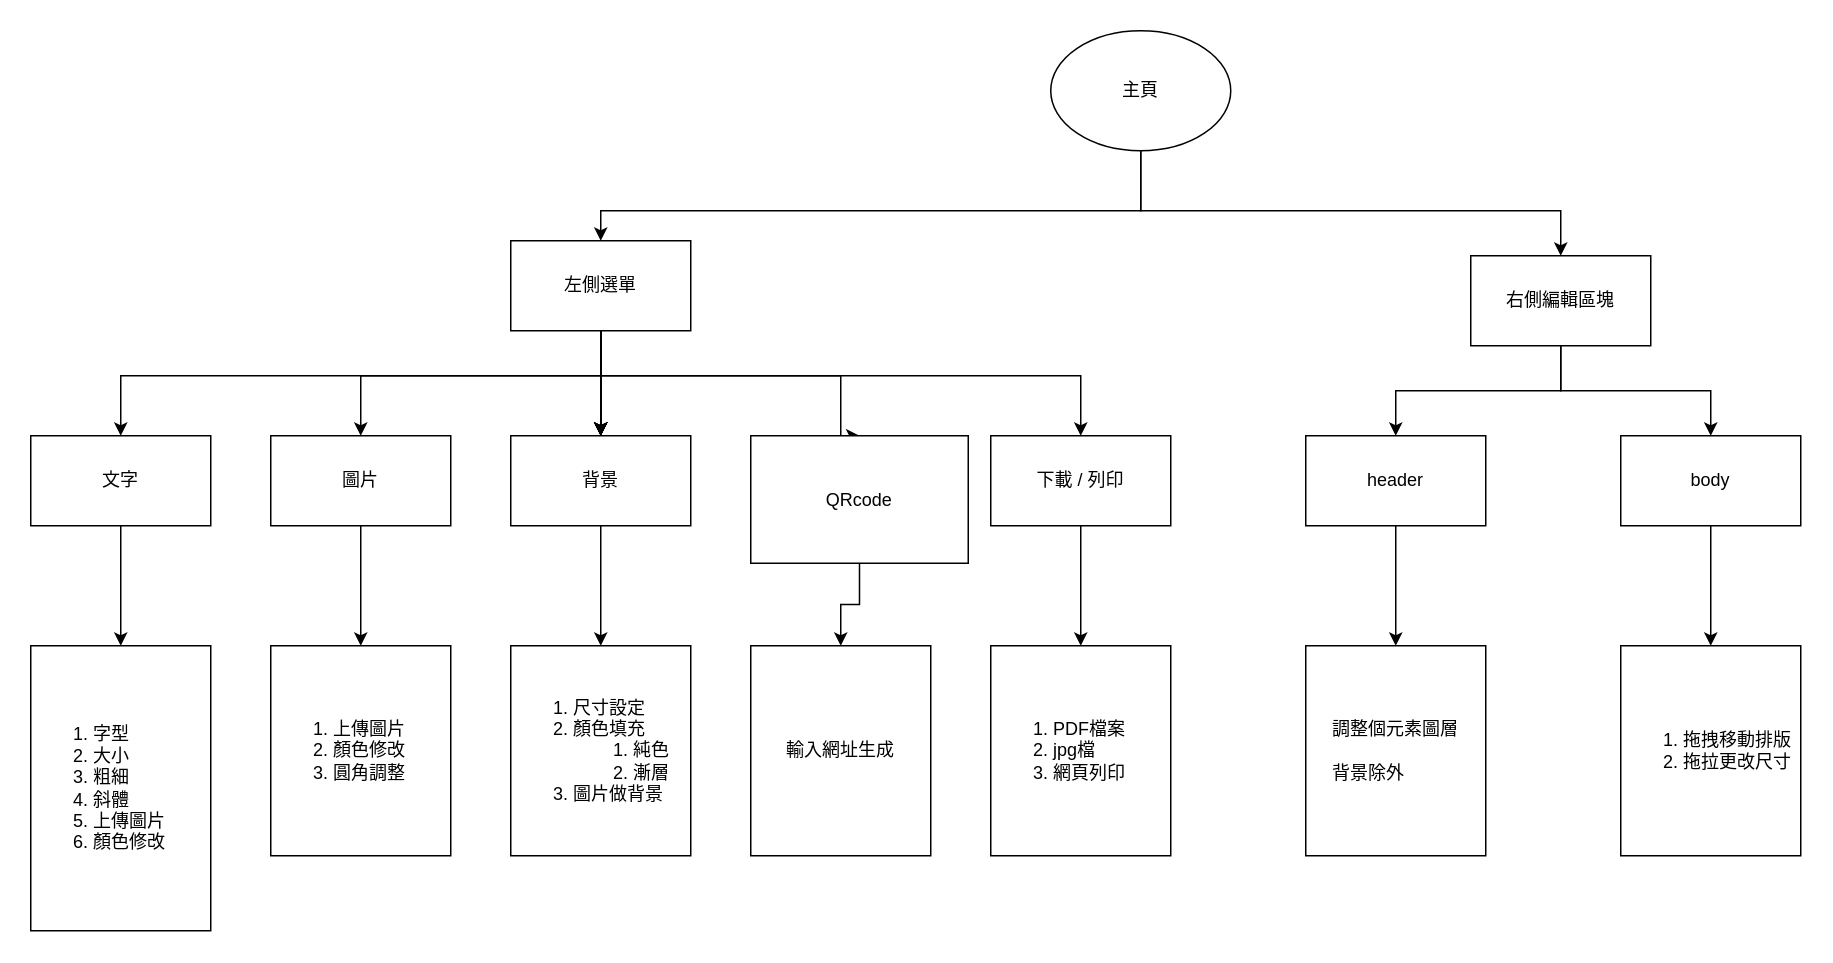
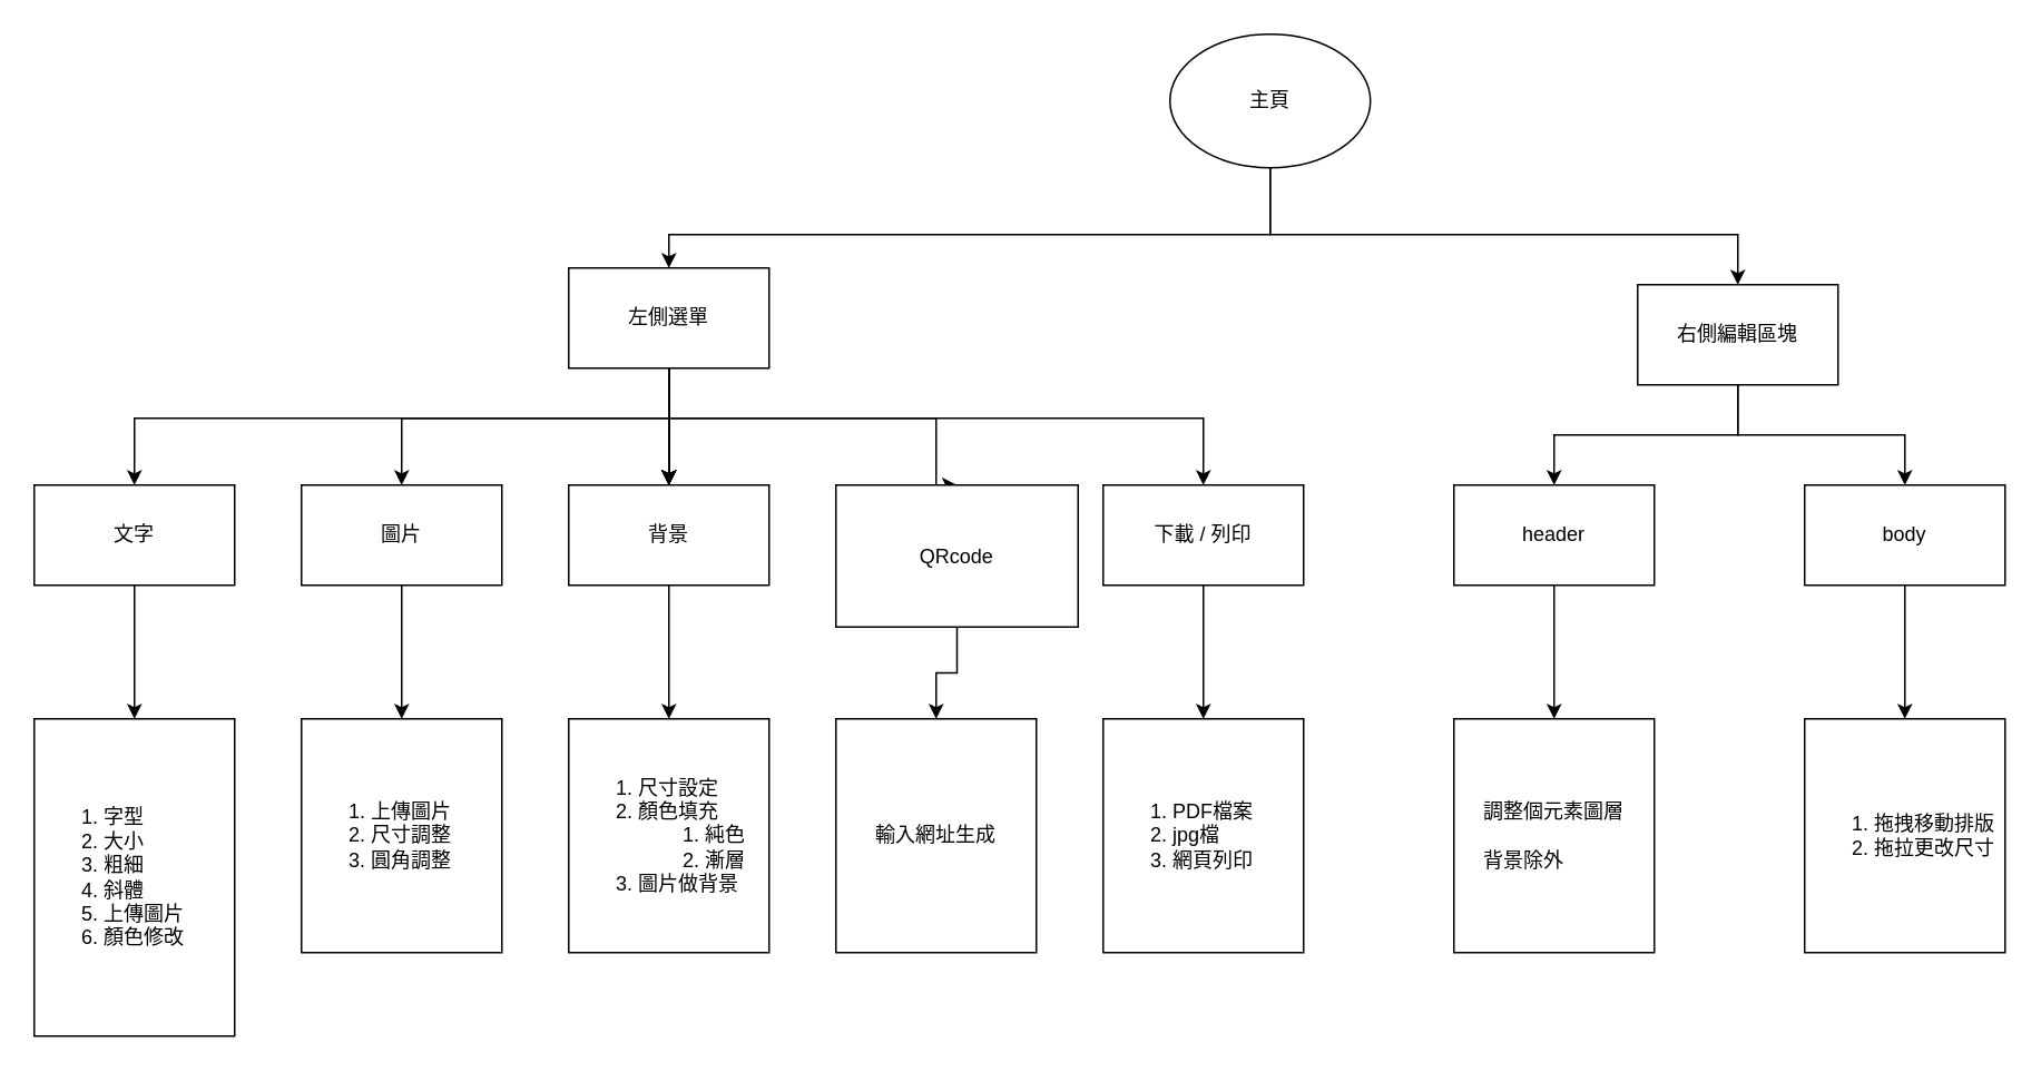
- <mxCell id="30" value="&lt;ol&gt;&lt;li&gt;上傳圖片&lt;/li&gt;&lt;li&gt;顏色修改&lt;/li&gt;&lt;li&gt;圓角調整&lt;/li&gt;&lt;/ol&gt;" style="whiteSpace=wrap;html=1;align=left;" vertex="1" parent="1"><mxGeometry x="180" y="430" width="120" height="140" as="geometry" /></mxCell>
+ <mxCell id="30" value="&lt;ol&gt;&lt;li&gt;上傳圖片&lt;/li&gt;&lt;li&gt;尺寸調整&lt;/li&gt;&lt;li&gt;圓角調整&lt;/li&gt;&lt;/ol&gt;" style="whiteSpace=wrap;html=1;align=left;" vertex="1" parent="1"><mxGeometry x="180" y="430" width="120" height="140" as="geometry" /></mxCell>
